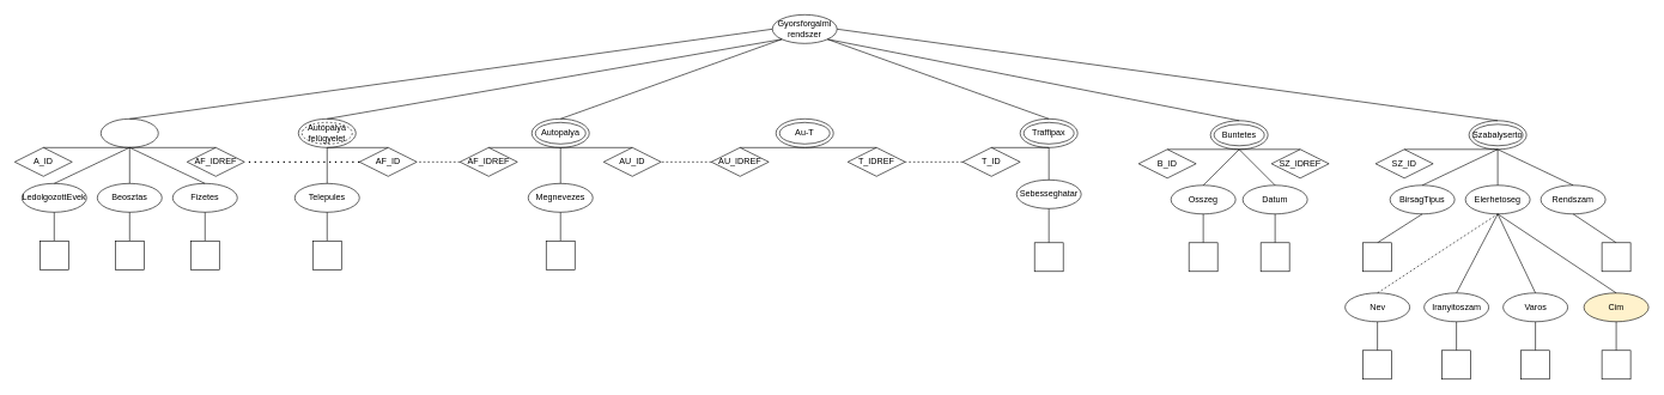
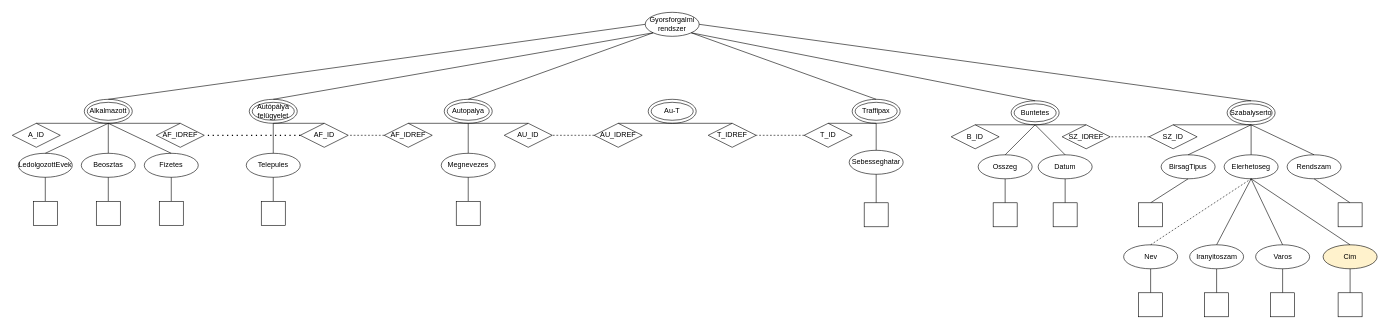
+ <mxCell id="20" value="Alkalmazott" style="ellipse;whiteSpace=wrap;html=1;" parent="1" vertex="1"><mxGeometry x="145" y="170" width="70" height="30" as="geometry" /></mxCell>
- <mxCell id="15" value="Autópálya felügyelet" style="ellipse;whiteSpace=wrap;html=1;dashed=1;" parent="1" vertex="1"><mxGeometry x="420" y="170" width="70" height="30" as="geometry" /></mxCell>
+ <mxCell id="15" value="Autópálya felügyelet" style="ellipse;whiteSpace=wrap;html=1;" parent="1" vertex="1"><mxGeometry x="420" y="170" width="70" height="30" as="geometry" /></mxCell>
+ <mxCell id="69" value="" style="endArrow=none;dashed=1;html=1;rounded=0;comic=0;sketch=0;strokeColor=default;jumpStyle=none;entryX=1;entryY=0.5;entryDx=0;entryDy=0;exitX=0;exitY=0.5;exitDx=0;exitDy=0;" parent="1" source="27" target="31" edge="1"><mxGeometry width="50" height="50" relative="1" as="geometry"><mxPoint x="2015" y="267.5" as="sourcePoint" /><mxPoint x="2065" y="217.5" as="targetPoint" /></mxGeometry></mxCell>
